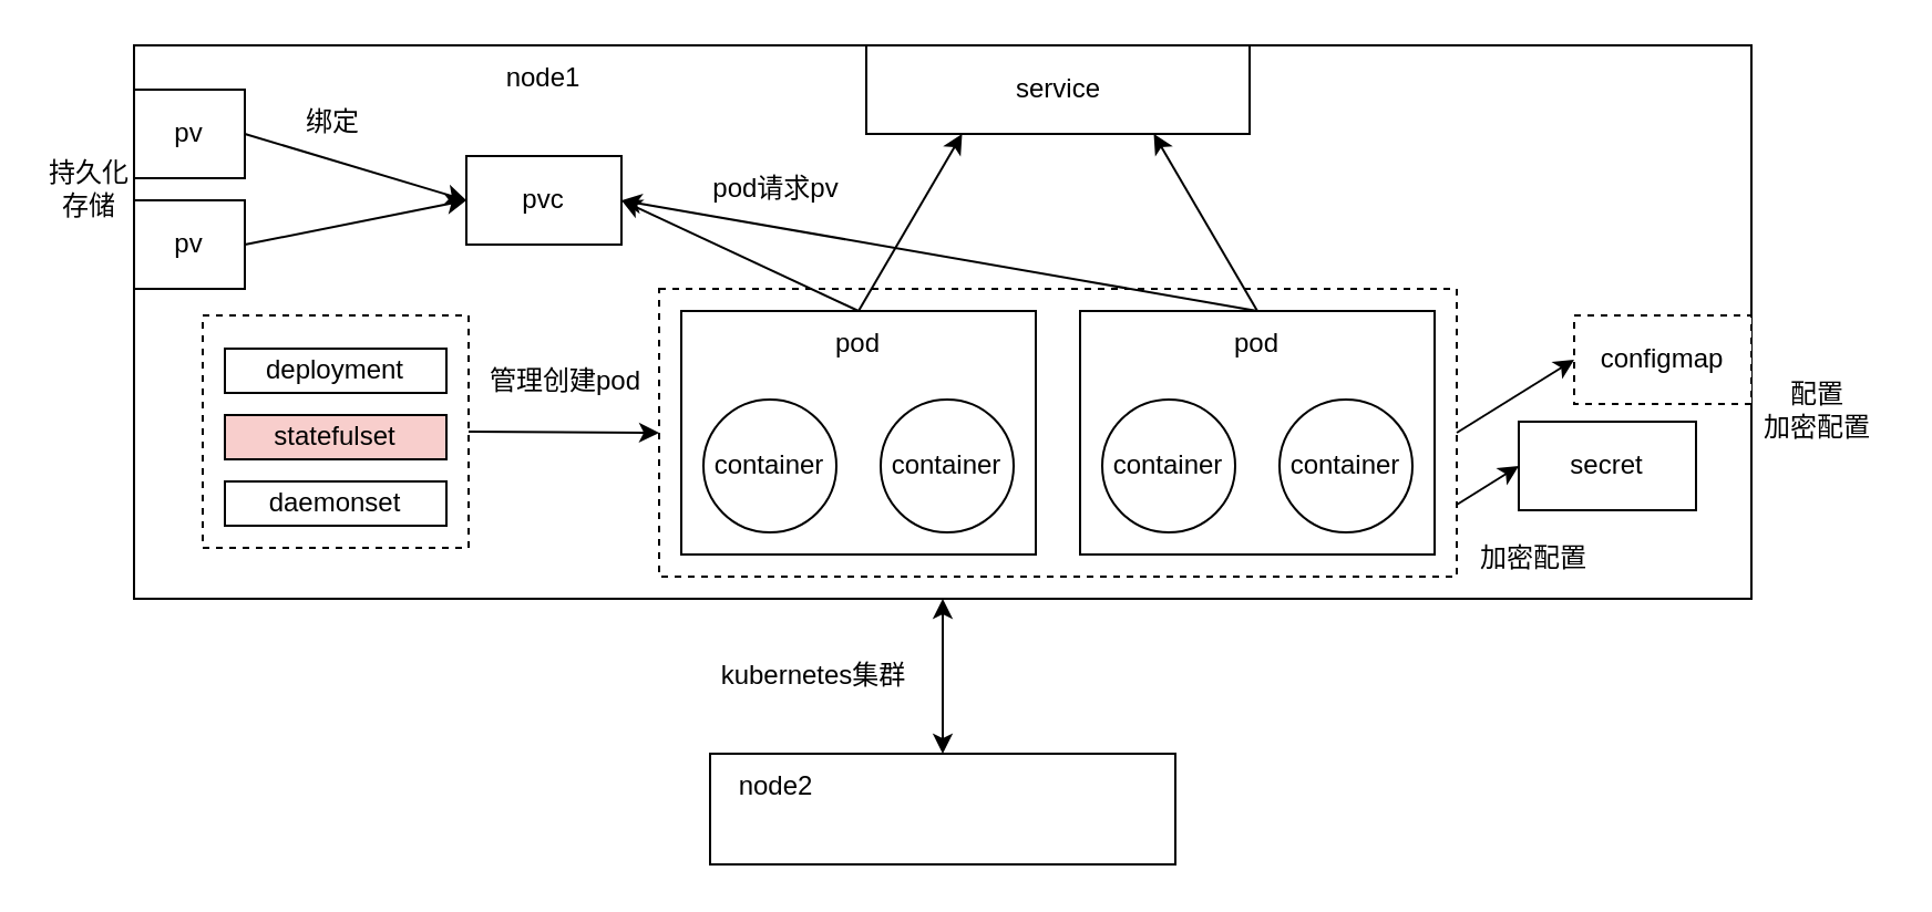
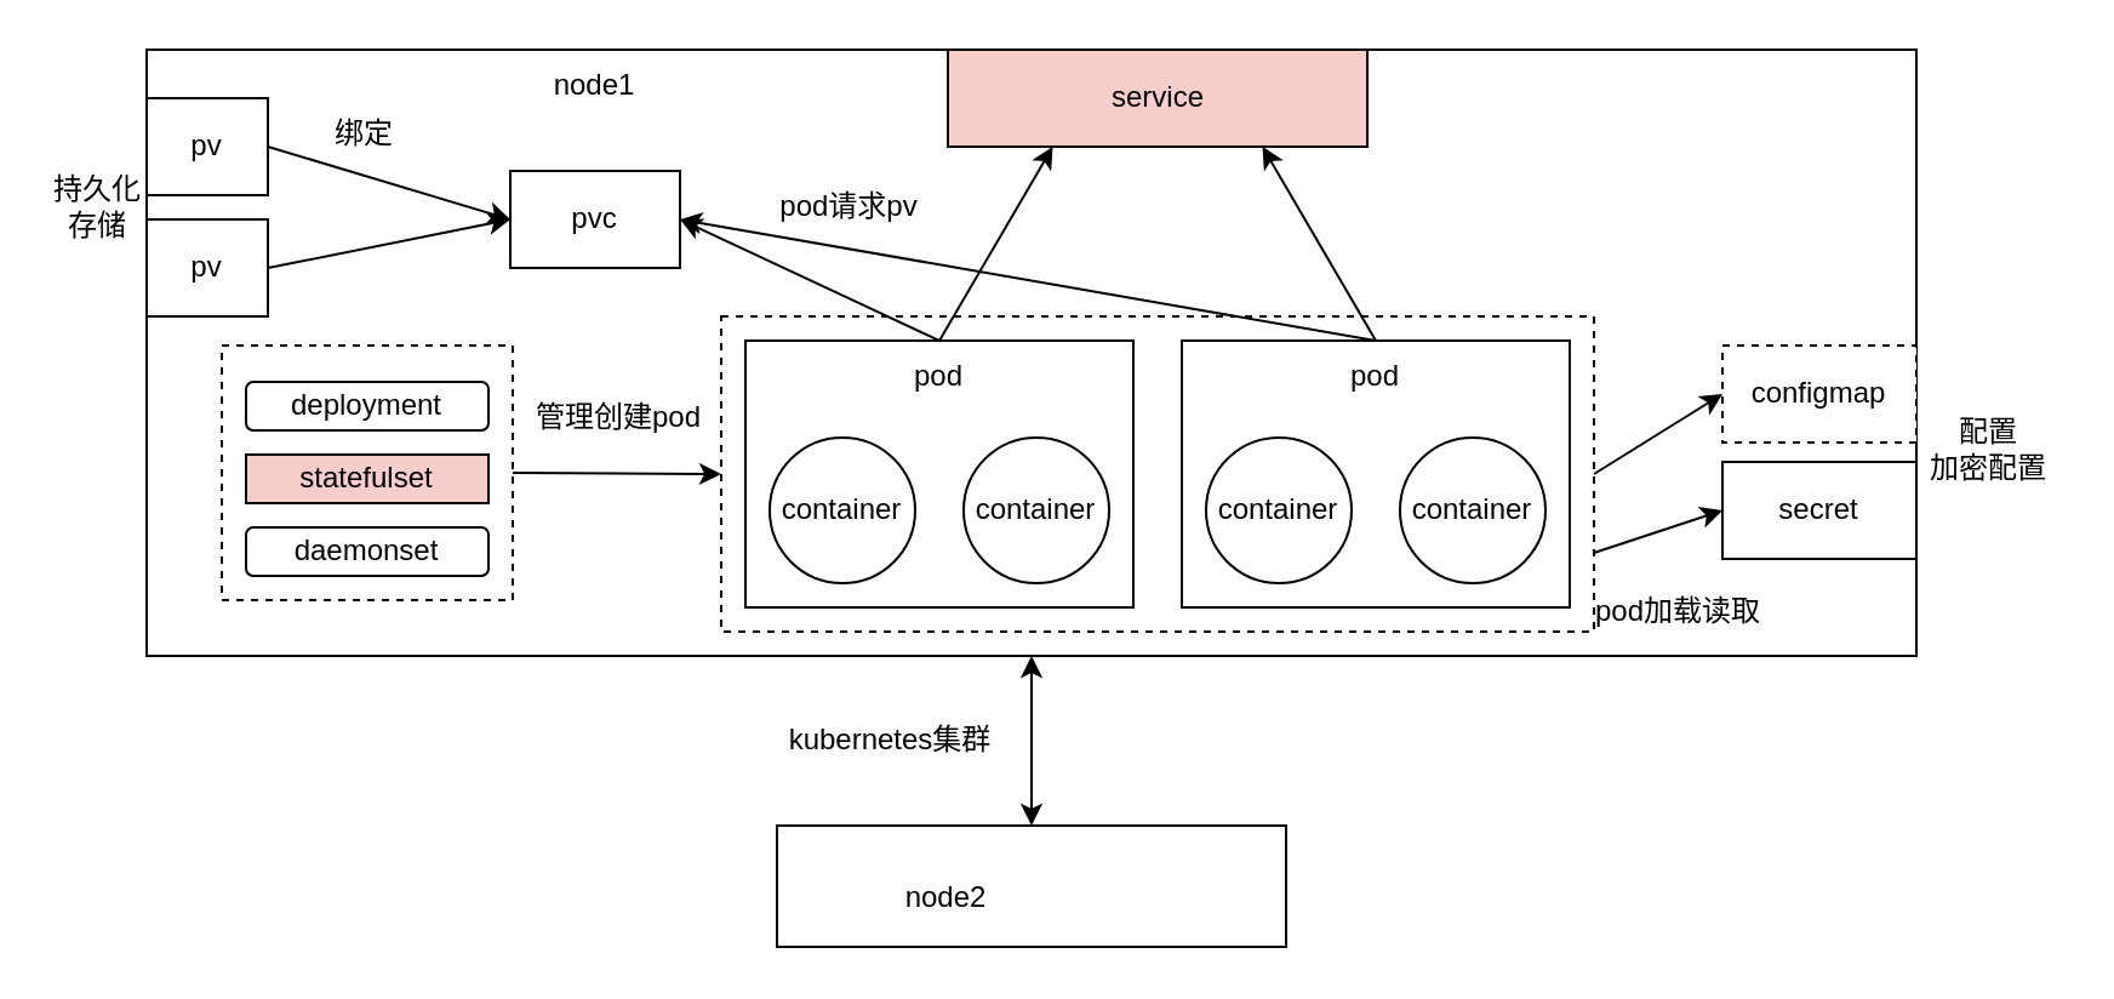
- <mxCell id="25" value="service" style="rounded=0;whiteSpace=wrap;html=1;" vertex="1" parent="1"><mxGeometry x="390.5" y="20" width="173" height="40" as="geometry" /></mxCell>
+ <mxCell id="25" value="service" style="rounded=0;whiteSpace=wrap;html=1;fillColor=#f8cecc;" vertex="1" parent="1"><mxGeometry x="390.5" y="20" width="173" height="40" as="geometry" /></mxCell>
- <mxCell id="21" value="deployment" style="rounded=0;whiteSpace=wrap;html=1;" vertex="1" parent="1"><mxGeometry x="101" y="157" width="100" height="20" as="geometry" /></mxCell>
+ <mxCell id="21" value="deployment" style="whiteSpace=wrap;html=1;rounded=1;" vertex="1" parent="1"><mxGeometry x="101" y="157" width="100" height="20" as="geometry" /></mxCell>
- <mxCell id="39" value="secret" style="rounded=0;whiteSpace=wrap;html=1;" vertex="1" parent="1"><mxGeometry x="685" y="190" width="80" height="40" as="geometry" /></mxCell>
+ <mxCell id="39" value="secret" style="rounded=0;whiteSpace=wrap;html=1;" vertex="1" parent="1"><mxGeometry x="710" y="190" width="80" height="40" as="geometry" /></mxCell>
- <mxCell id="23" value="daemonset" style="rounded=0;whiteSpace=wrap;html=1;" vertex="1" parent="1"><mxGeometry x="101" y="217" width="100" height="20" as="geometry" /></mxCell>
+ <mxCell id="23" value="daemonset" style="whiteSpace=wrap;html=1;rounded=1;" vertex="1" parent="1"><mxGeometry x="101" y="217" width="100" height="20" as="geometry" /></mxCell>
- <mxCell id="41" value="加密配置" style="text;html=1;strokeColor=none;fillColor=none;align=center;verticalAlign=middle;whiteSpace=wrap;rounded=0;" vertex="1" parent="1"><mxGeometry x="647" y="237" width="90" height="30" as="geometry" /></mxCell>
+ <mxCell id="41" value="pod加载读取" style="text;html=1;strokeColor=none;fillColor=none;align=center;verticalAlign=middle;whiteSpace=wrap;rounded=0;" vertex="1" parent="1"><mxGeometry x="647" y="237" width="90" height="30" as="geometry" /></mxCell>
- <mxCell id="17" value="node2" style="text;html=1;strokeColor=none;fillColor=none;align=center;verticalAlign=middle;whiteSpace=wrap;rounded=0;" vertex="1" parent="1"><mxGeometry x="320" y="340" width="60" height="30" as="geometry" /></mxCell>
+ <mxCell id="17" value="node2" style="text;html=1;strokeColor=none;fillColor=none;align=center;verticalAlign=middle;whiteSpace=wrap;rounded=0;" vertex="1" parent="1"><mxGeometry x="360" y="355" width="60" height="30" as="geometry" /></mxCell>
